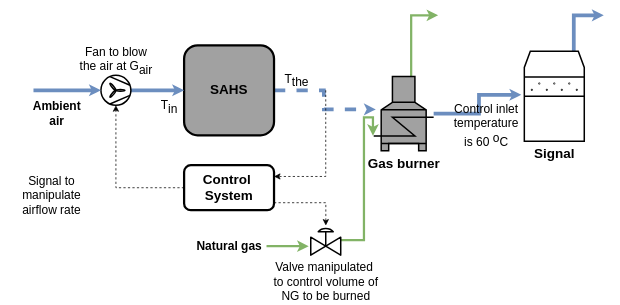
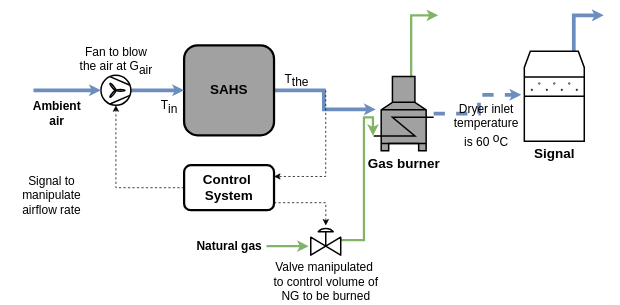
- <mxCell id="2" style="edgeStyle=orthogonalEdgeStyle;rounded=0;orthogonalLoop=1;jettySize=auto;html=1;entryX=0.965;entryY=0.444;entryDx=0;entryDy=0;entryPerimeter=0;fillColor=#dae8fc;strokeColor=#6c8ebf;strokeWidth=5;endSize=0;dashed=1;" edge="1" parent="1" source="3" target="10"><mxGeometry relative="1" as="geometry" /></mxCell>
+ <mxCell id="2" style="edgeStyle=orthogonalEdgeStyle;rounded=0;orthogonalLoop=1;jettySize=auto;html=1;entryX=0.965;entryY=0.444;entryDx=0;entryDy=0;entryPerimeter=0;fillColor=#dae8fc;strokeColor=#6c8ebf;strokeWidth=5;endSize=0;" edge="1" parent="1" source="3" target="10"><mxGeometry relative="1" as="geometry" /></mxCell>
- <mxCell id="9" style="edgeStyle=orthogonalEdgeStyle;rounded=0;orthogonalLoop=1;jettySize=auto;html=1;entryX=-0.05;entryY=0.483;entryDx=0;entryDy=0;entryPerimeter=0;strokeWidth=5;fillColor=#dae8fc;strokeColor=#6c8ebf;endSize=0;" edge="1" parent="1" source="10" target="7"><mxGeometry relative="1" as="geometry" /></mxCell>
+ <mxCell id="9" style="edgeStyle=orthogonalEdgeStyle;rounded=0;orthogonalLoop=1;jettySize=auto;html=1;entryX=-0.05;entryY=0.483;entryDx=0;entryDy=0;entryPerimeter=0;strokeWidth=5;fillColor=#dae8fc;strokeColor=#6c8ebf;endSize=0;dashed=1;" edge="1" parent="1" source="10" target="7"><mxGeometry relative="1" as="geometry" /></mxCell>
- <mxCell id="23" value="Control inlet &lt;br&gt;temperature &lt;br&gt;is 60 &lt;sup style=&quot;font-size: 16px;&quot;&gt;o&lt;/sup&gt;C" style="text;html=1;align=center;verticalAlign=middle;resizable=0;points=[];autosize=1;strokeColor=none;fillColor=none;fontFamily=Helvetica;fontSize=16;" parent="1" vertex="1"><mxGeometry x="593" y="127" width="110" height="80" as="geometry" /></mxCell>
+ <mxCell id="23" value="Dryer inlet &lt;br&gt;temperature &lt;br&gt;is 60 &lt;sup style=&quot;font-size: 16px;&quot;&gt;o&lt;/sup&gt;C" style="text;html=1;align=center;verticalAlign=middle;resizable=0;points=[];autosize=1;strokeColor=none;fillColor=none;fontFamily=Helvetica;fontSize=16;" parent="1" vertex="1"><mxGeometry x="593" y="127" width="110" height="80" as="geometry" /></mxCell>
